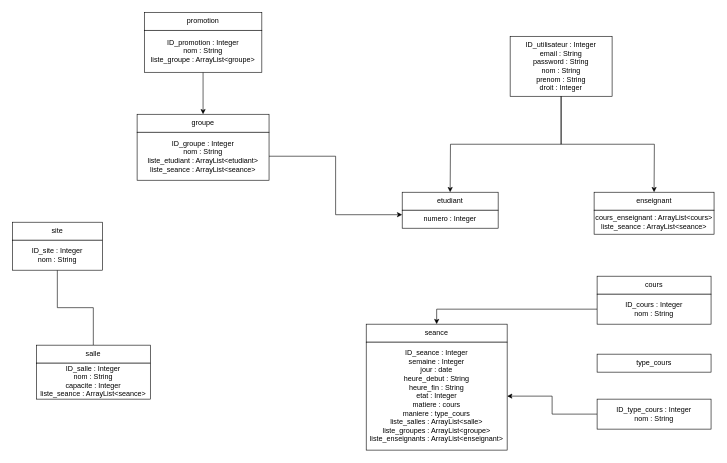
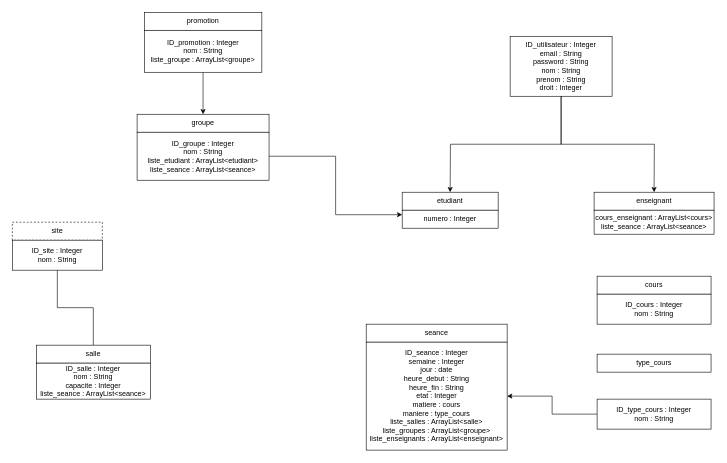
- <mxCell id="21" value="site" style="rounded=0;whiteSpace=wrap;html=1;" vertex="1" parent="1"><mxGeometry x="20" y="370" width="150" height="30" as="geometry" /></mxCell>
+ <mxCell id="21" value="site" style="rounded=0;whiteSpace=wrap;html=1;dashed=1;" vertex="1" parent="1"><mxGeometry x="20" y="370" width="150" height="30" as="geometry" /></mxCell>
- <mxCell id="16" style="edgeStyle=orthogonalEdgeStyle;rounded=0;orthogonalLoop=1;jettySize=auto;html=1;exitX=0;exitY=0.5;exitDx=0;exitDy=0;entryX=0.5;entryY=0;entryDx=0;entryDy=0;" edge="1" parent="1" source="17" target="26"><mxGeometry relative="1" as="geometry" /></mxCell>
